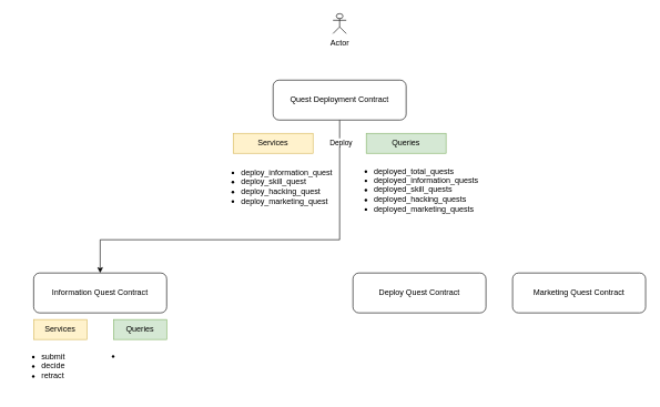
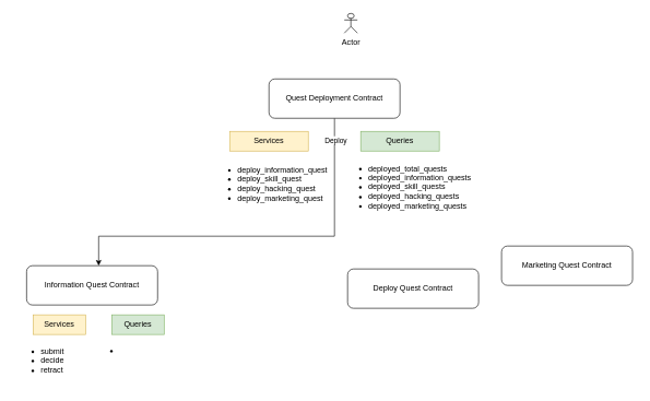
- <mxCell id="16" value="Actor" style="shape=umlActor;verticalLabelPosition=bottom;verticalAlign=top;html=1;outlineConnect=0;" vertex="1" parent="1"><mxGeometry x="500" y="20" width="20" height="30" as="geometry" /></mxCell>
+ <mxCell id="16" value="Actor" style="shape=umlActor;verticalLabelPosition=bottom;verticalAlign=top;html=1;outlineConnect=0;" vertex="1" parent="1"><mxGeometry x="525" y="20" width="20" height="30" as="geometry" /></mxCell>
- <mxCell id="5" value="Information Quest Contract" style="rounded=1;whiteSpace=wrap;html=1;" vertex="1" parent="1"><mxGeometry x="50" y="410" width="200" height="60" as="geometry" /></mxCell>
+ <mxCell id="5" value="Information Quest Contract" style="rounded=1;whiteSpace=wrap;html=1;" vertex="1" parent="1"><mxGeometry x="40" y="405" width="200" height="60" as="geometry" /></mxCell>
- <mxCell id="7" value="Marketing Quest Contract" style="rounded=1;whiteSpace=wrap;html=1;" vertex="1" parent="1"><mxGeometry x="770" y="410" width="200" height="60" as="geometry" /></mxCell>
+ <mxCell id="7" value="Marketing Quest Contract" style="rounded=1;whiteSpace=wrap;html=1;" vertex="1" parent="1"><mxGeometry x="765" y="375" width="200" height="60" as="geometry" /></mxCell>
